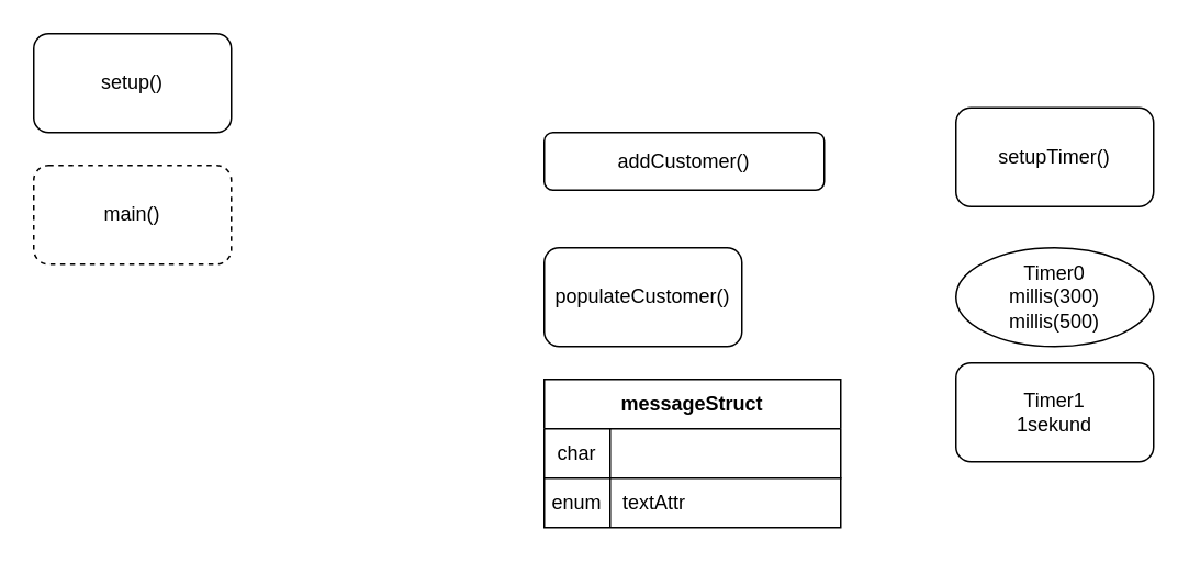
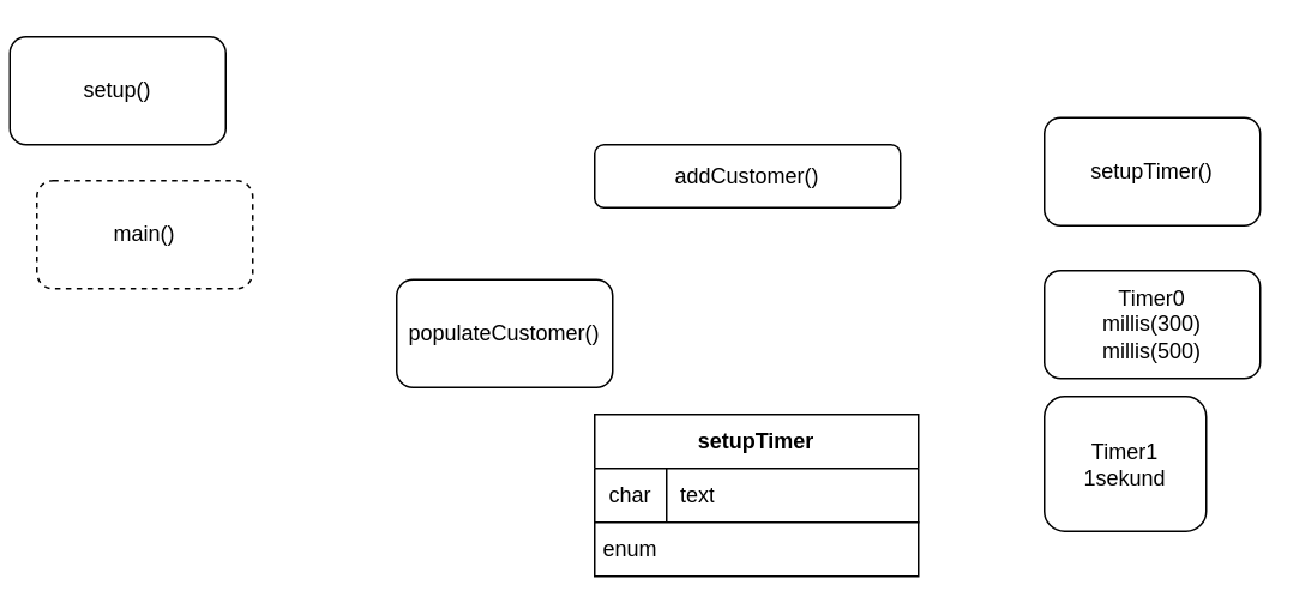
- <mxCell id="5" value="setup()" style="rounded=1;whiteSpace=wrap;html=1;" vertex="1" parent="1"><mxGeometry x="20" y="20" width="120" height="60" as="geometry" /></mxCell>
+ <mxCell id="5" value="setup()" style="rounded=1;whiteSpace=wrap;html=1;" vertex="1" parent="1"><mxGeometry x="5" y="20" width="120" height="60" as="geometry" /></mxCell>
- <mxCell id="8" value="populateCustomer()" style="rounded=1;whiteSpace=wrap;html=1;" vertex="1" parent="1"><mxGeometry x="330" y="150" width="120" height="60" as="geometry" /></mxCell>
+ <mxCell id="8" value="populateCustomer()" style="rounded=1;whiteSpace=wrap;html=1;" vertex="1" parent="1"><mxGeometry x="220" y="155" width="120" height="60" as="geometry" /></mxCell>
- <mxCell id="3" value="Timer0&lt;br&gt;millis(300)&lt;br&gt;millis(500)" style="ellipse;whiteSpace=wrap;html=1;" vertex="1" parent="1"><mxGeometry x="580" y="150" width="120" height="60" as="geometry" /></mxCell>
+ <mxCell id="3" value="Timer0&lt;br&gt;millis(300)&lt;br&gt;millis(500)" style="rounded=1;whiteSpace=wrap;html=1;" vertex="1" parent="1"><mxGeometry x="580" y="150" width="120" height="60" as="geometry" /></mxCell>
- <mxCell id="9" value="messageStruct" style="shape=table;html=1;whiteSpace=wrap;startSize=30;container=1;collapsible=0;childLayout=tableLayout;fixedRows=1;rowLines=0;fontStyle=1;align=center;" vertex="1" parent="1"><mxGeometry x="330" y="230" width="180" height="90" as="geometry" /></mxCell>
+ <mxCell id="9" value="setupTimer" style="shape=table;html=1;whiteSpace=wrap;startSize=30;container=1;collapsible=0;childLayout=tableLayout;fixedRows=1;rowLines=0;fontStyle=1;align=center;" vertex="1" parent="1"><mxGeometry x="330" y="230" width="180" height="90" as="geometry" /></mxCell>
- <mxCell id="4" value="Timer1&lt;br&gt;1sekund" style="rounded=1;whiteSpace=wrap;html=1;" vertex="1" parent="1"><mxGeometry x="580" y="220" width="120" height="60" as="geometry" /></mxCell>
+ <mxCell id="4" value="Timer1&lt;br&gt;1sekund" style="rounded=1;whiteSpace=wrap;html=1;" vertex="1" parent="1"><mxGeometry x="580" y="220" width="90" height="75" as="geometry" /></mxCell>
+ <mxCell id="12" value="text" style="shape=partialRectangle;html=1;whiteSpace=wrap;connectable=0;fillColor=none;top=0;left=0;bottom=0;right=0;align=left;spacingLeft=6;overflow=hidden;" vertex="1" parent="10"><mxGeometry x="40" width="140" height="30" as="geometry" /></mxCell>
- <mxCell id="15" value="textAttr" style="shape=partialRectangle;html=1;whiteSpace=wrap;connectable=0;fillColor=none;top=0;left=0;bottom=0;right=0;align=left;spacingLeft=6;overflow=hidden;" vertex="1" parent="13"><mxGeometry x="40" width="140" height="30" as="geometry" /></mxCell>
